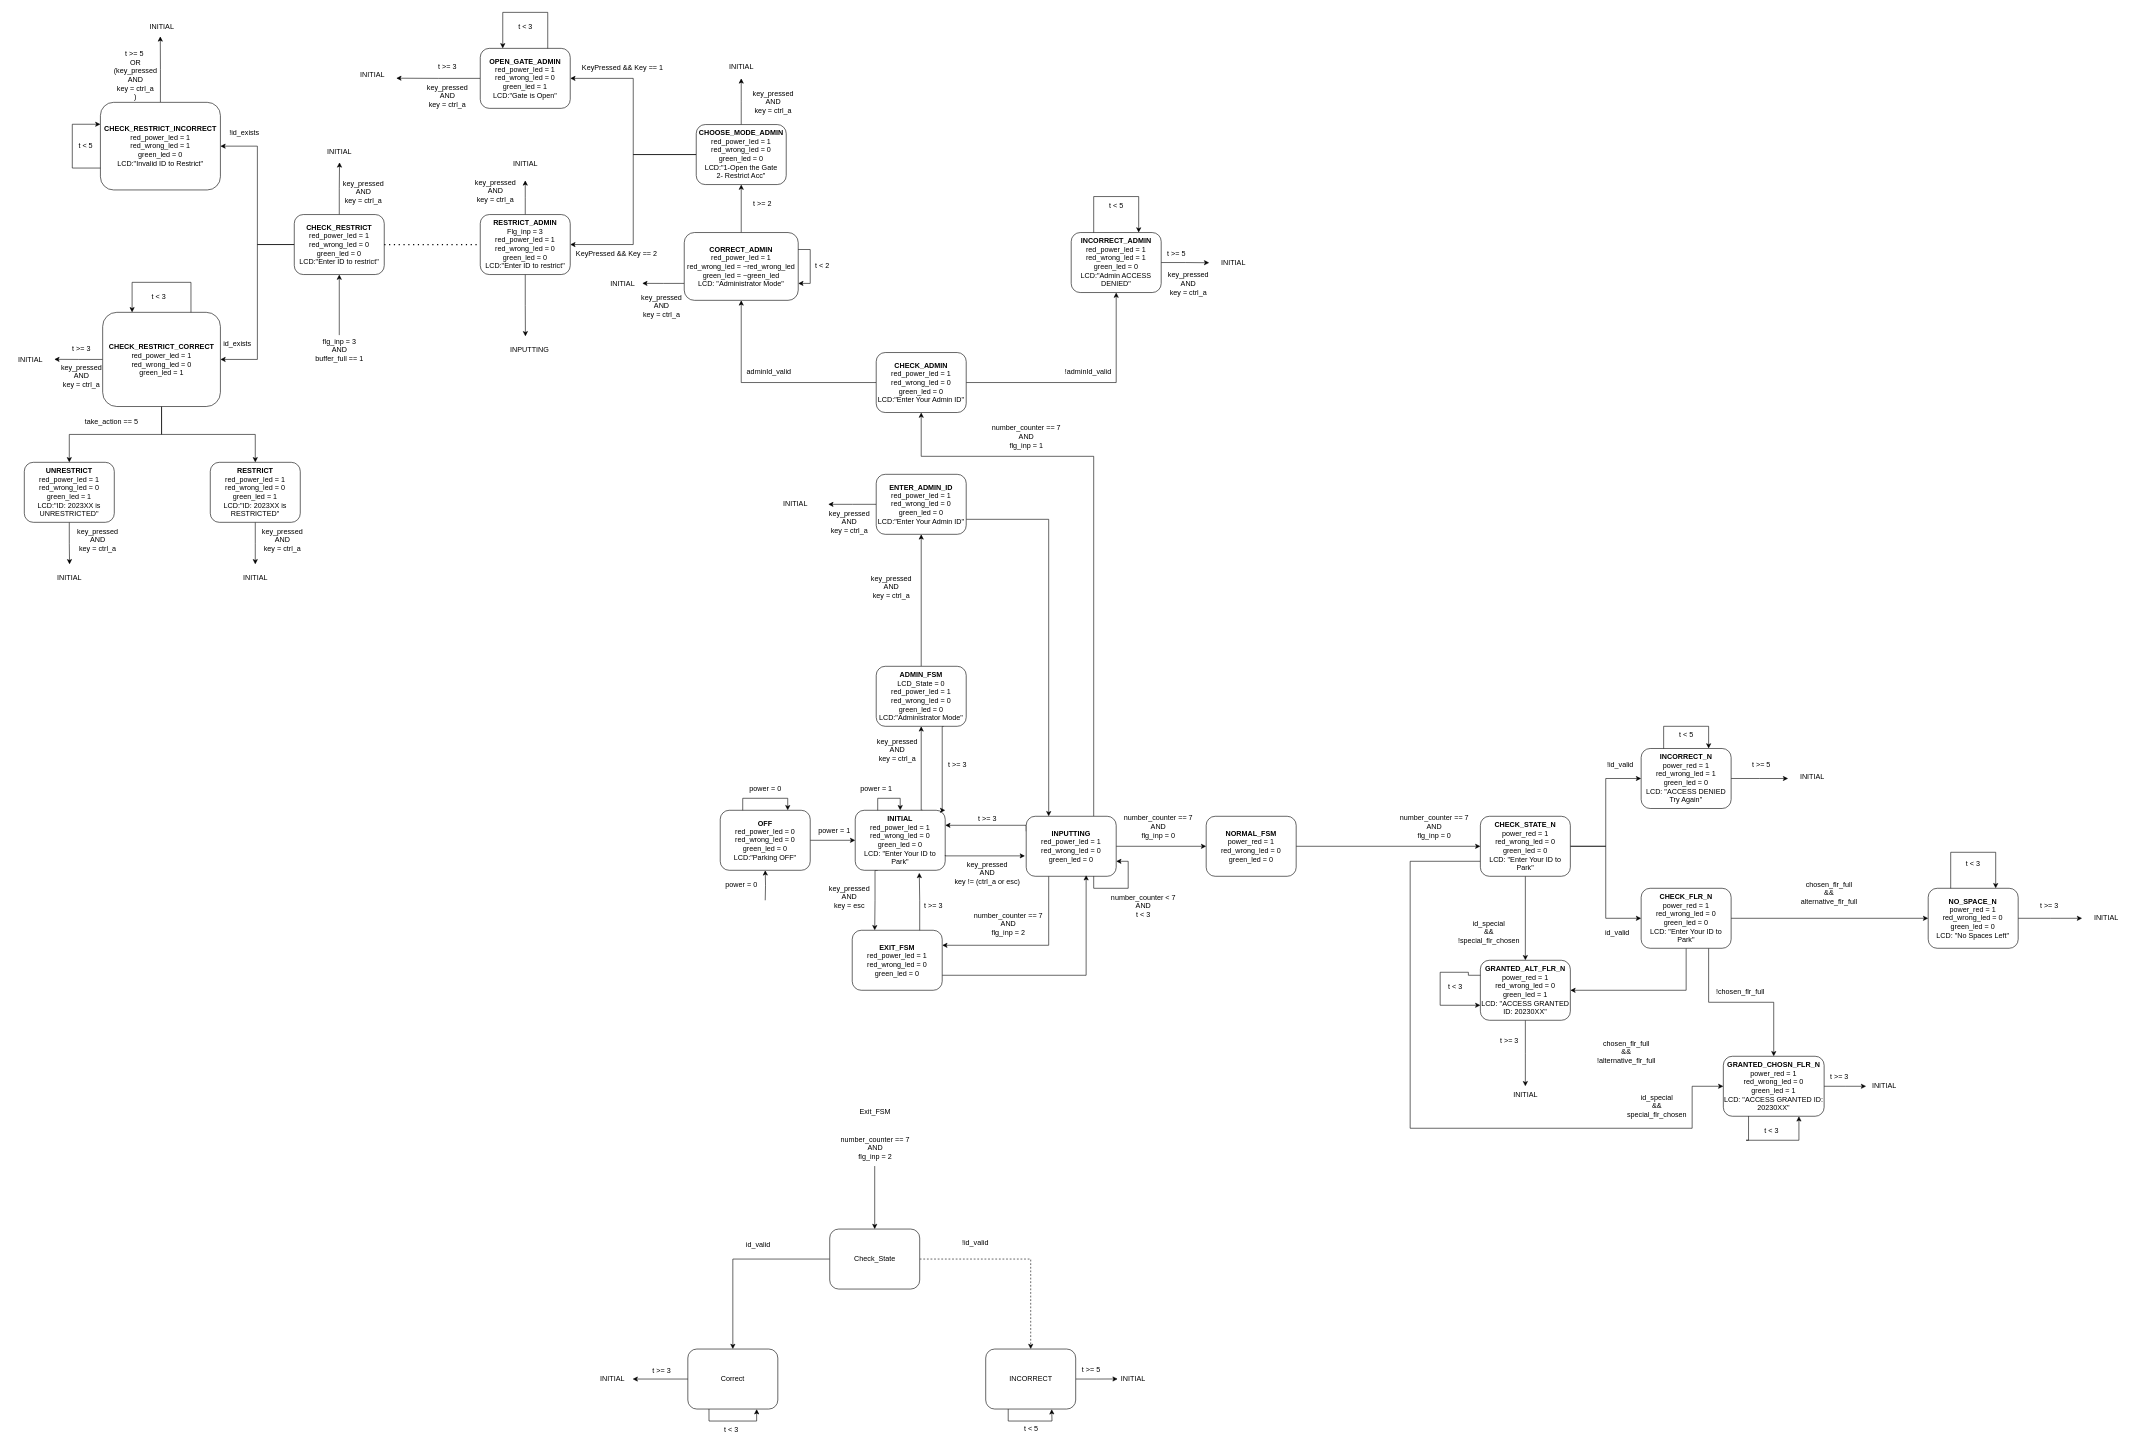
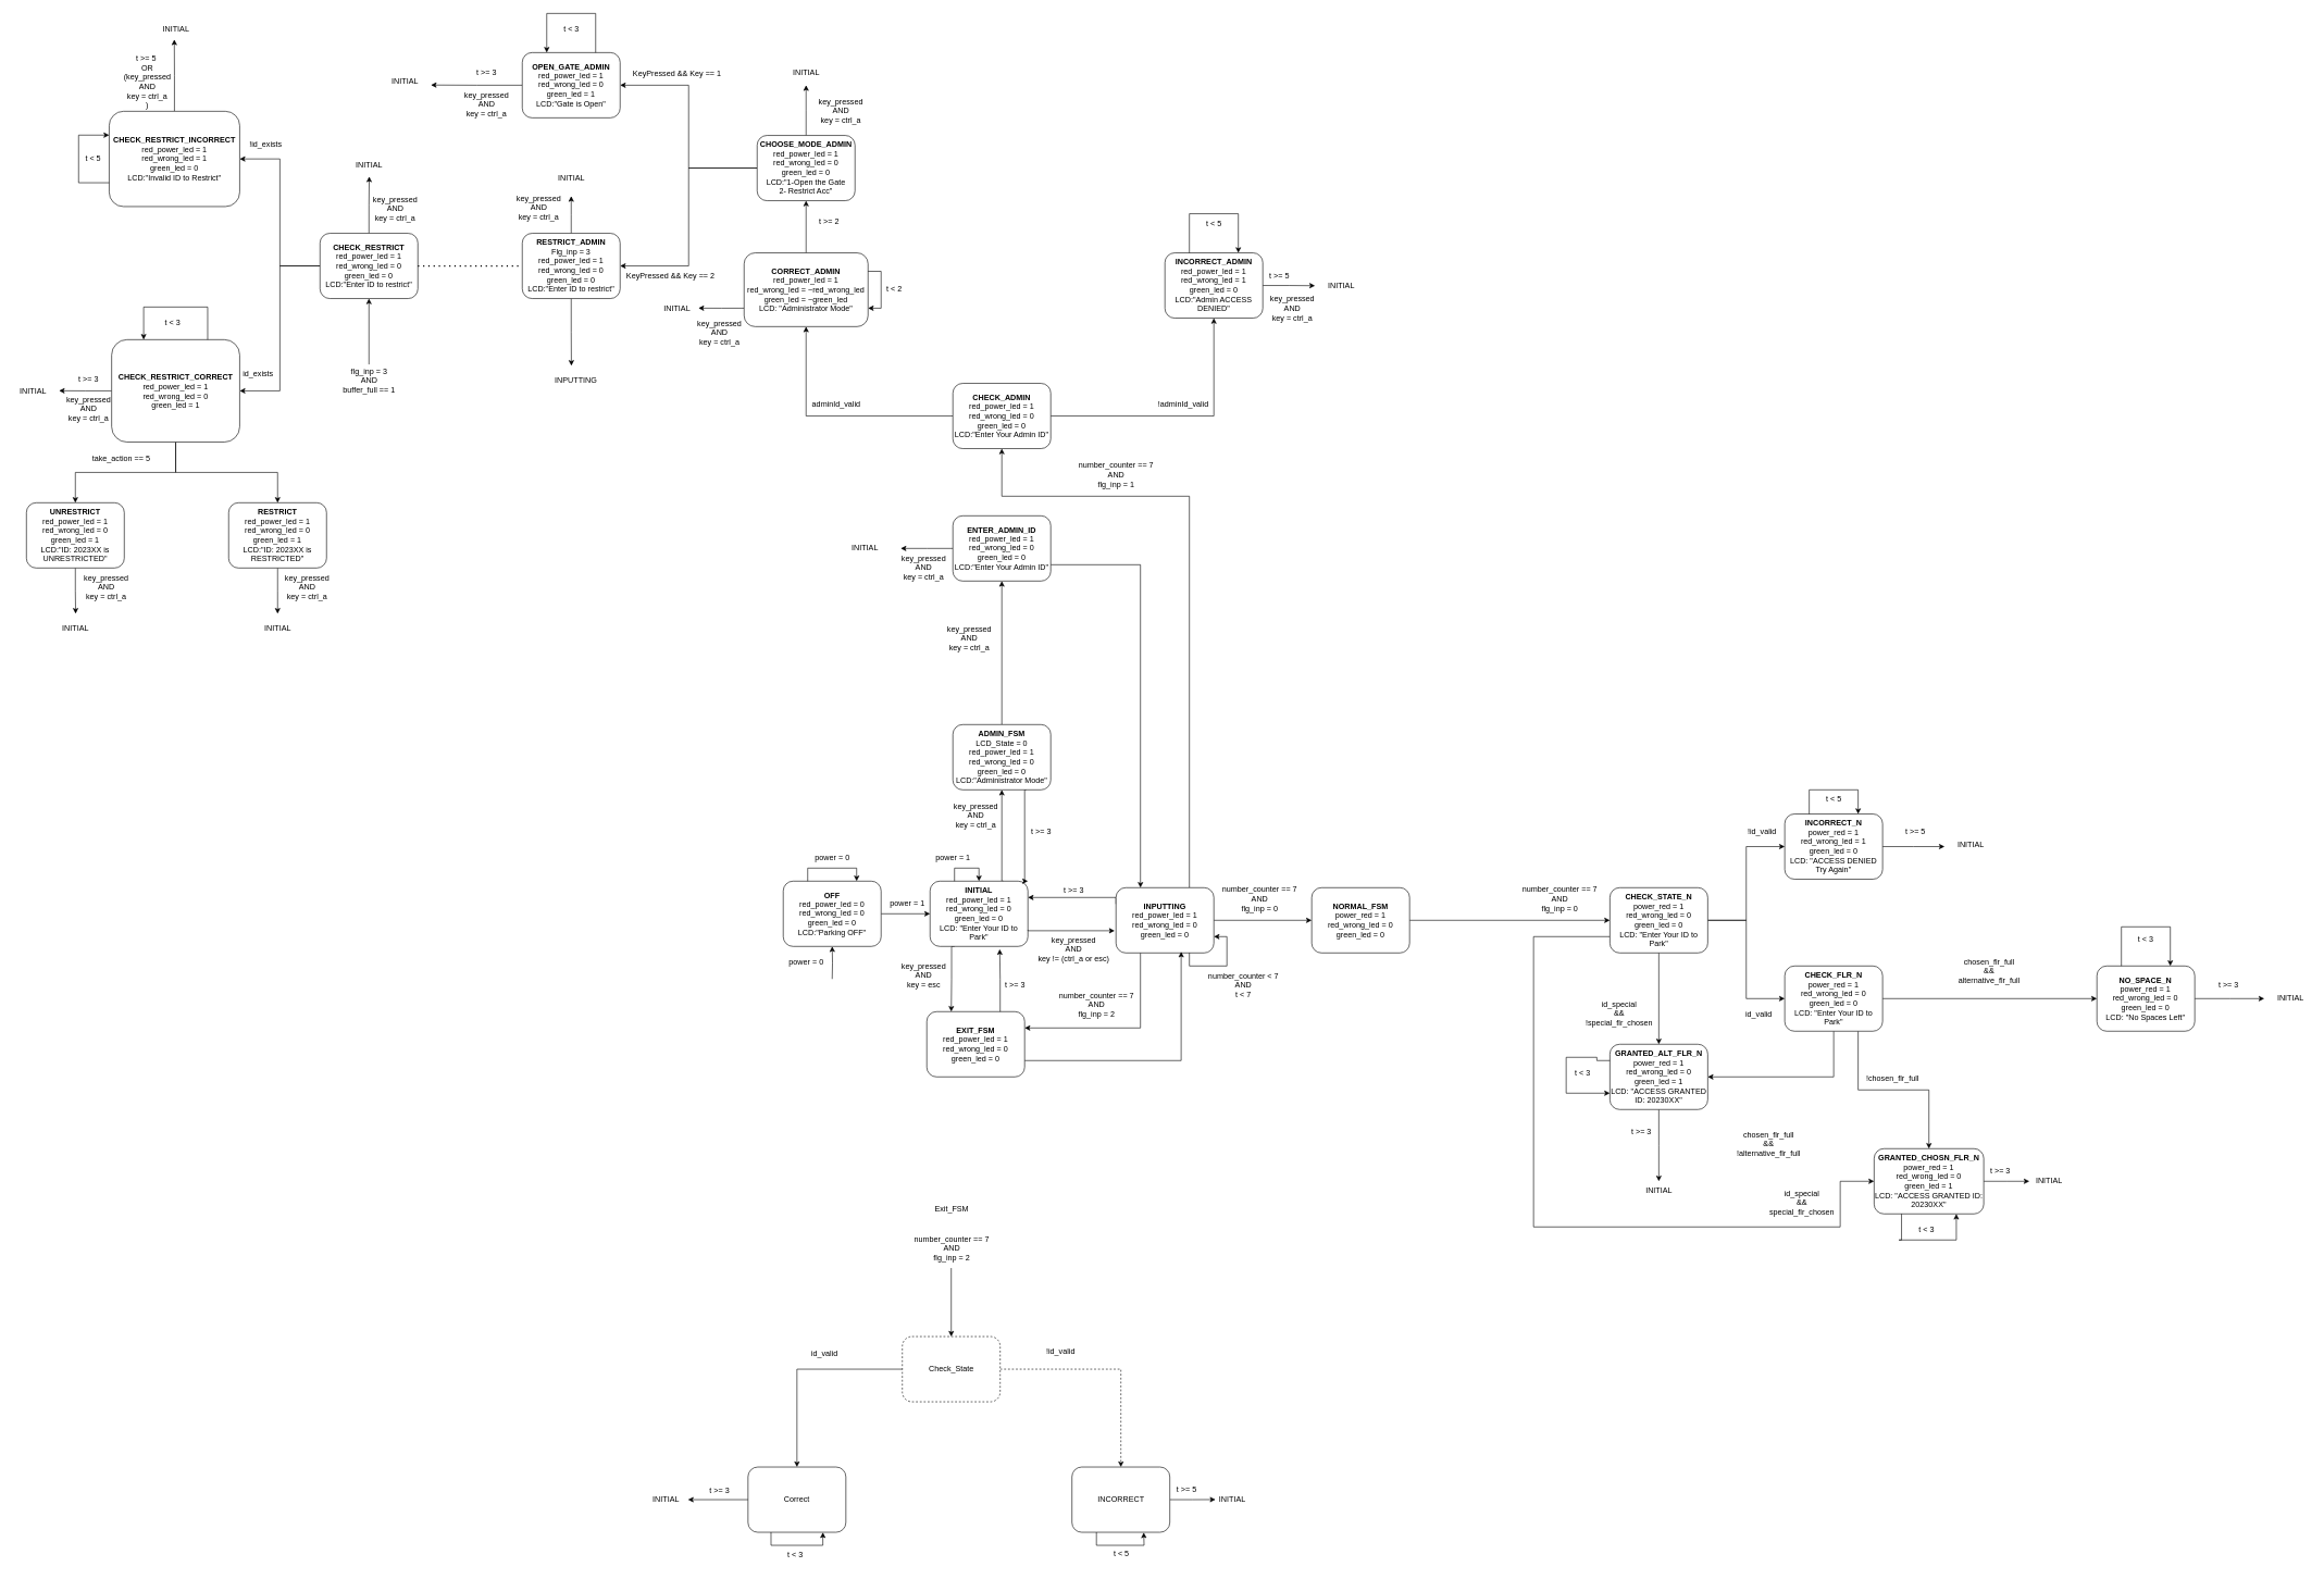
- <mxCell id="11" value="number_counter &amp;lt; 7&lt;br&gt;AND&lt;br&gt;t &amp;lt; 3" style="text;html=1;align=center;verticalAlign=middle;resizable=0;points=[];autosize=1;strokeColor=none;fillColor=none;" parent="1" vertex="1"><mxGeometry x="1840" y="1480" width="130" height="60" as="geometry" /></mxCell>
+ <mxCell id="11" value="number_counter &amp;lt; 7&lt;br&gt;AND&lt;br&gt;t &amp;lt; 7" style="text;html=1;align=center;verticalAlign=middle;resizable=0;points=[];autosize=1;strokeColor=none;fillColor=none;" parent="1" vertex="1"><mxGeometry x="1840" y="1480" width="130" height="60" as="geometry" /></mxCell>
- <mxCell id="41" value="Check_State" style="rounded=1;whiteSpace=wrap;html=1;" parent="1" vertex="1"><mxGeometry x="1382.5" y="2048" width="150" height="100" as="geometry" /></mxCell>
+ <mxCell id="41" value="Check_State" style="rounded=1;whiteSpace=wrap;html=1;dashed=1;" parent="1" vertex="1"><mxGeometry x="1382.5" y="2048" width="150" height="100" as="geometry" /></mxCell>
